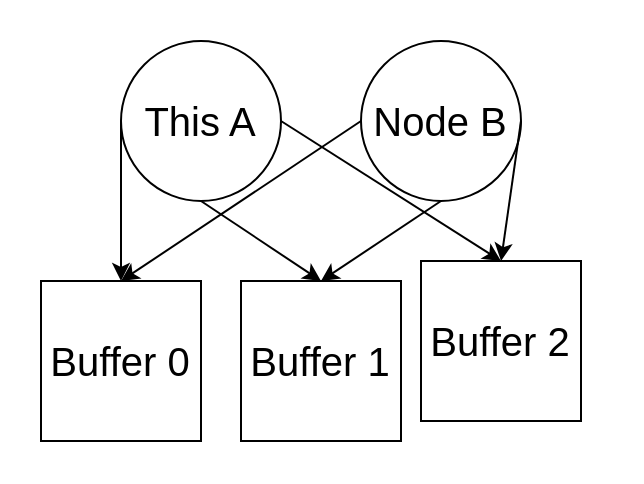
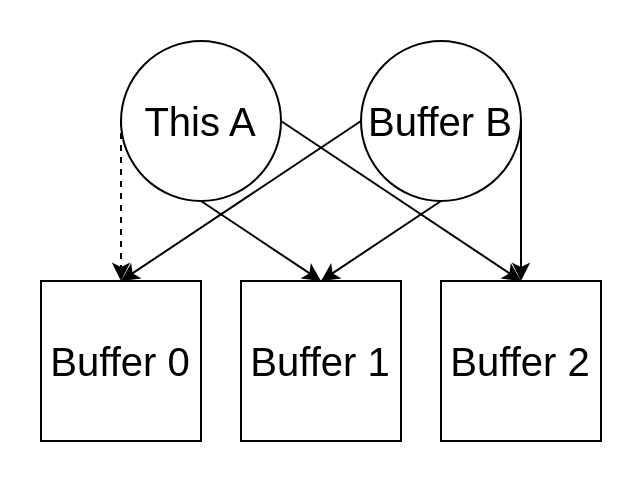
- <mxCell id="9" value="&lt;font style=&quot;font-size: 20px;&quot;&gt;Node B&lt;br&gt;&lt;/font&gt;" style="ellipse;whiteSpace=wrap;html=1;aspect=fixed;" vertex="1" parent="1"><mxGeometry x="180" y="20" width="80" height="80" as="geometry" /></mxCell>
+ <mxCell id="9" value="&lt;font style=&quot;font-size: 20px;&quot;&gt;Buffer B&lt;br&gt;&lt;/font&gt;" style="ellipse;whiteSpace=wrap;html=1;aspect=fixed;" vertex="1" parent="1"><mxGeometry x="180" y="20" width="80" height="80" as="geometry" /></mxCell>
- <mxCell id="3" value="" style="endArrow=classic;html=1;rounded=0;exitX=0;exitY=0.5;exitDx=0;exitDy=0;entryX=0.5;entryY=0;entryDx=0;entryDy=0;" edge="1" parent="1" source="2" target="6"><mxGeometry width="50" height="50" relative="1" as="geometry"><mxPoint x="40" y="30" as="sourcePoint" /><mxPoint x="40" y="140" as="targetPoint" /></mxGeometry></mxCell>
+ <mxCell id="3" value="" style="endArrow=classic;html=1;rounded=0;exitX=0;exitY=0.5;exitDx=0;exitDy=0;entryX=0.5;entryY=0;entryDx=0;entryDy=0;dashed=1;" edge="1" parent="1" source="2" target="6"><mxGeometry width="50" height="50" relative="1" as="geometry"><mxPoint x="40" y="30" as="sourcePoint" /><mxPoint x="40" y="140" as="targetPoint" /></mxGeometry></mxCell>
- <mxCell id="8" value="&lt;font style=&quot;font-size: 20px;&quot;&gt;Buffer 2&lt;br&gt;&lt;/font&gt;" style="whiteSpace=wrap;html=1;aspect=fixed;" vertex="1" parent="1"><mxGeometry x="210" y="130" width="80" height="80" as="geometry" /></mxCell>
+ <mxCell id="8" value="&lt;font style=&quot;font-size: 20px;&quot;&gt;Buffer 2&lt;br&gt;&lt;/font&gt;" style="whiteSpace=wrap;html=1;aspect=fixed;" vertex="1" parent="1"><mxGeometry x="220" y="140" width="80" height="80" as="geometry" /></mxCell>
